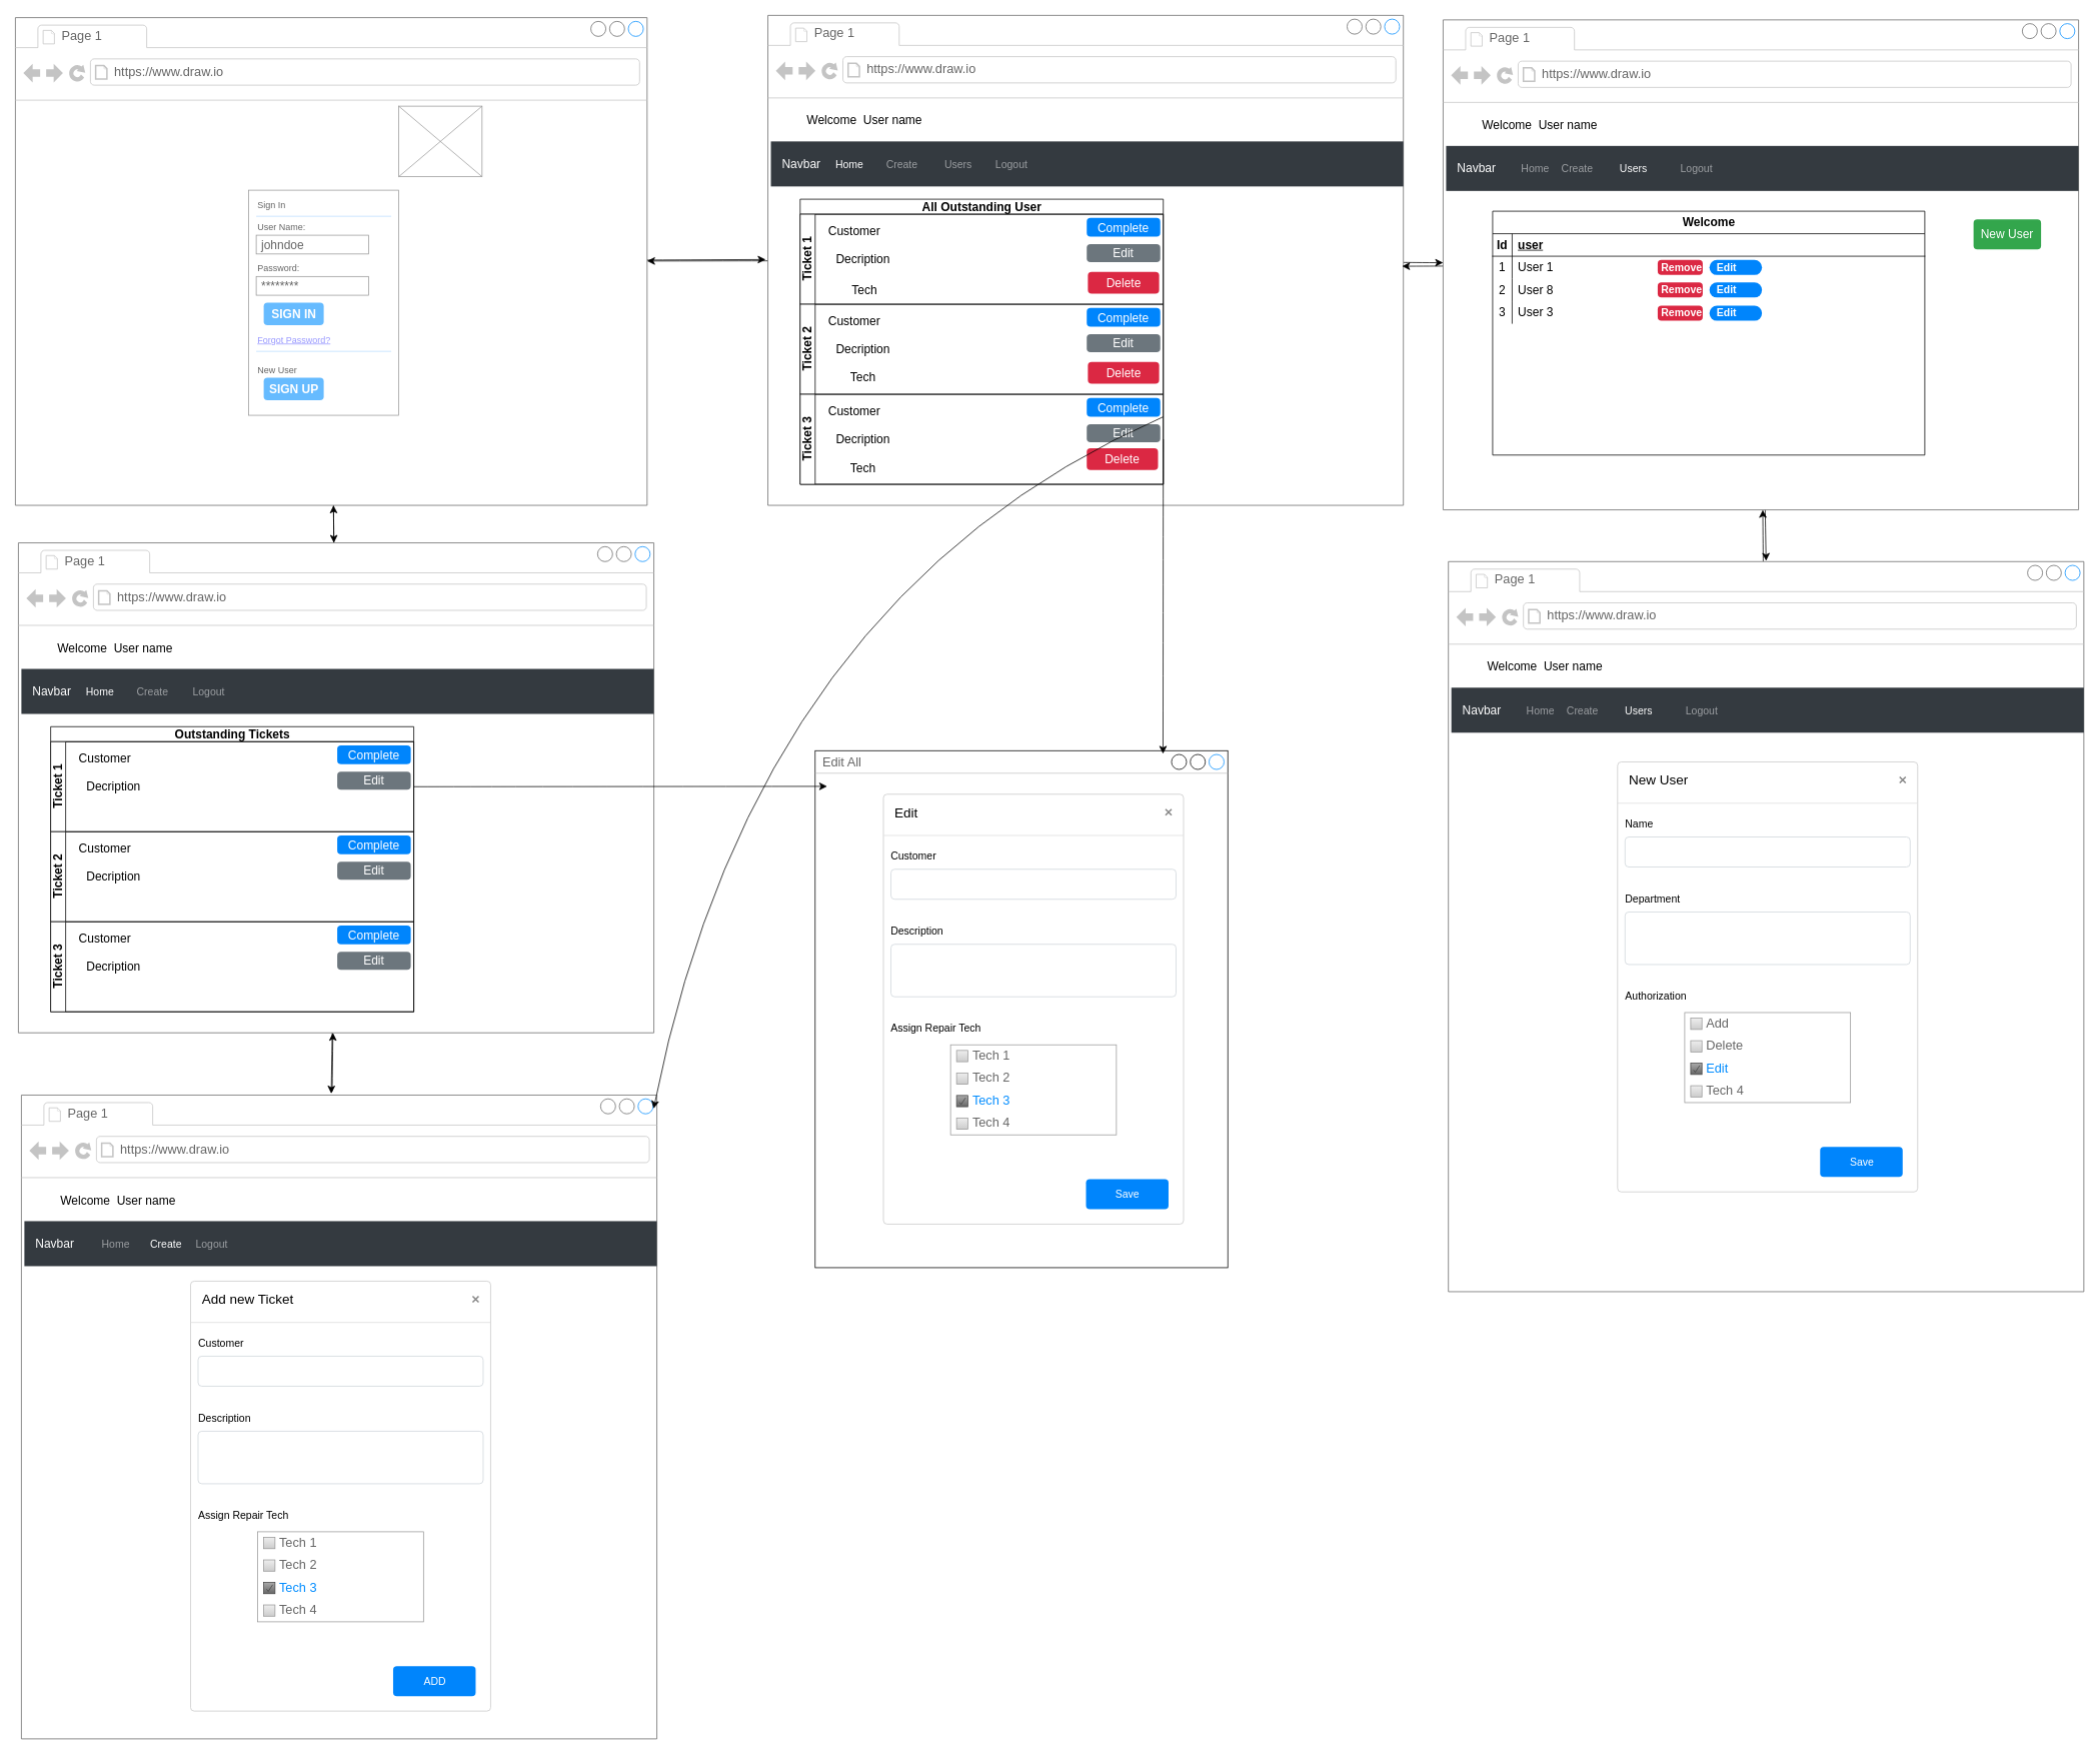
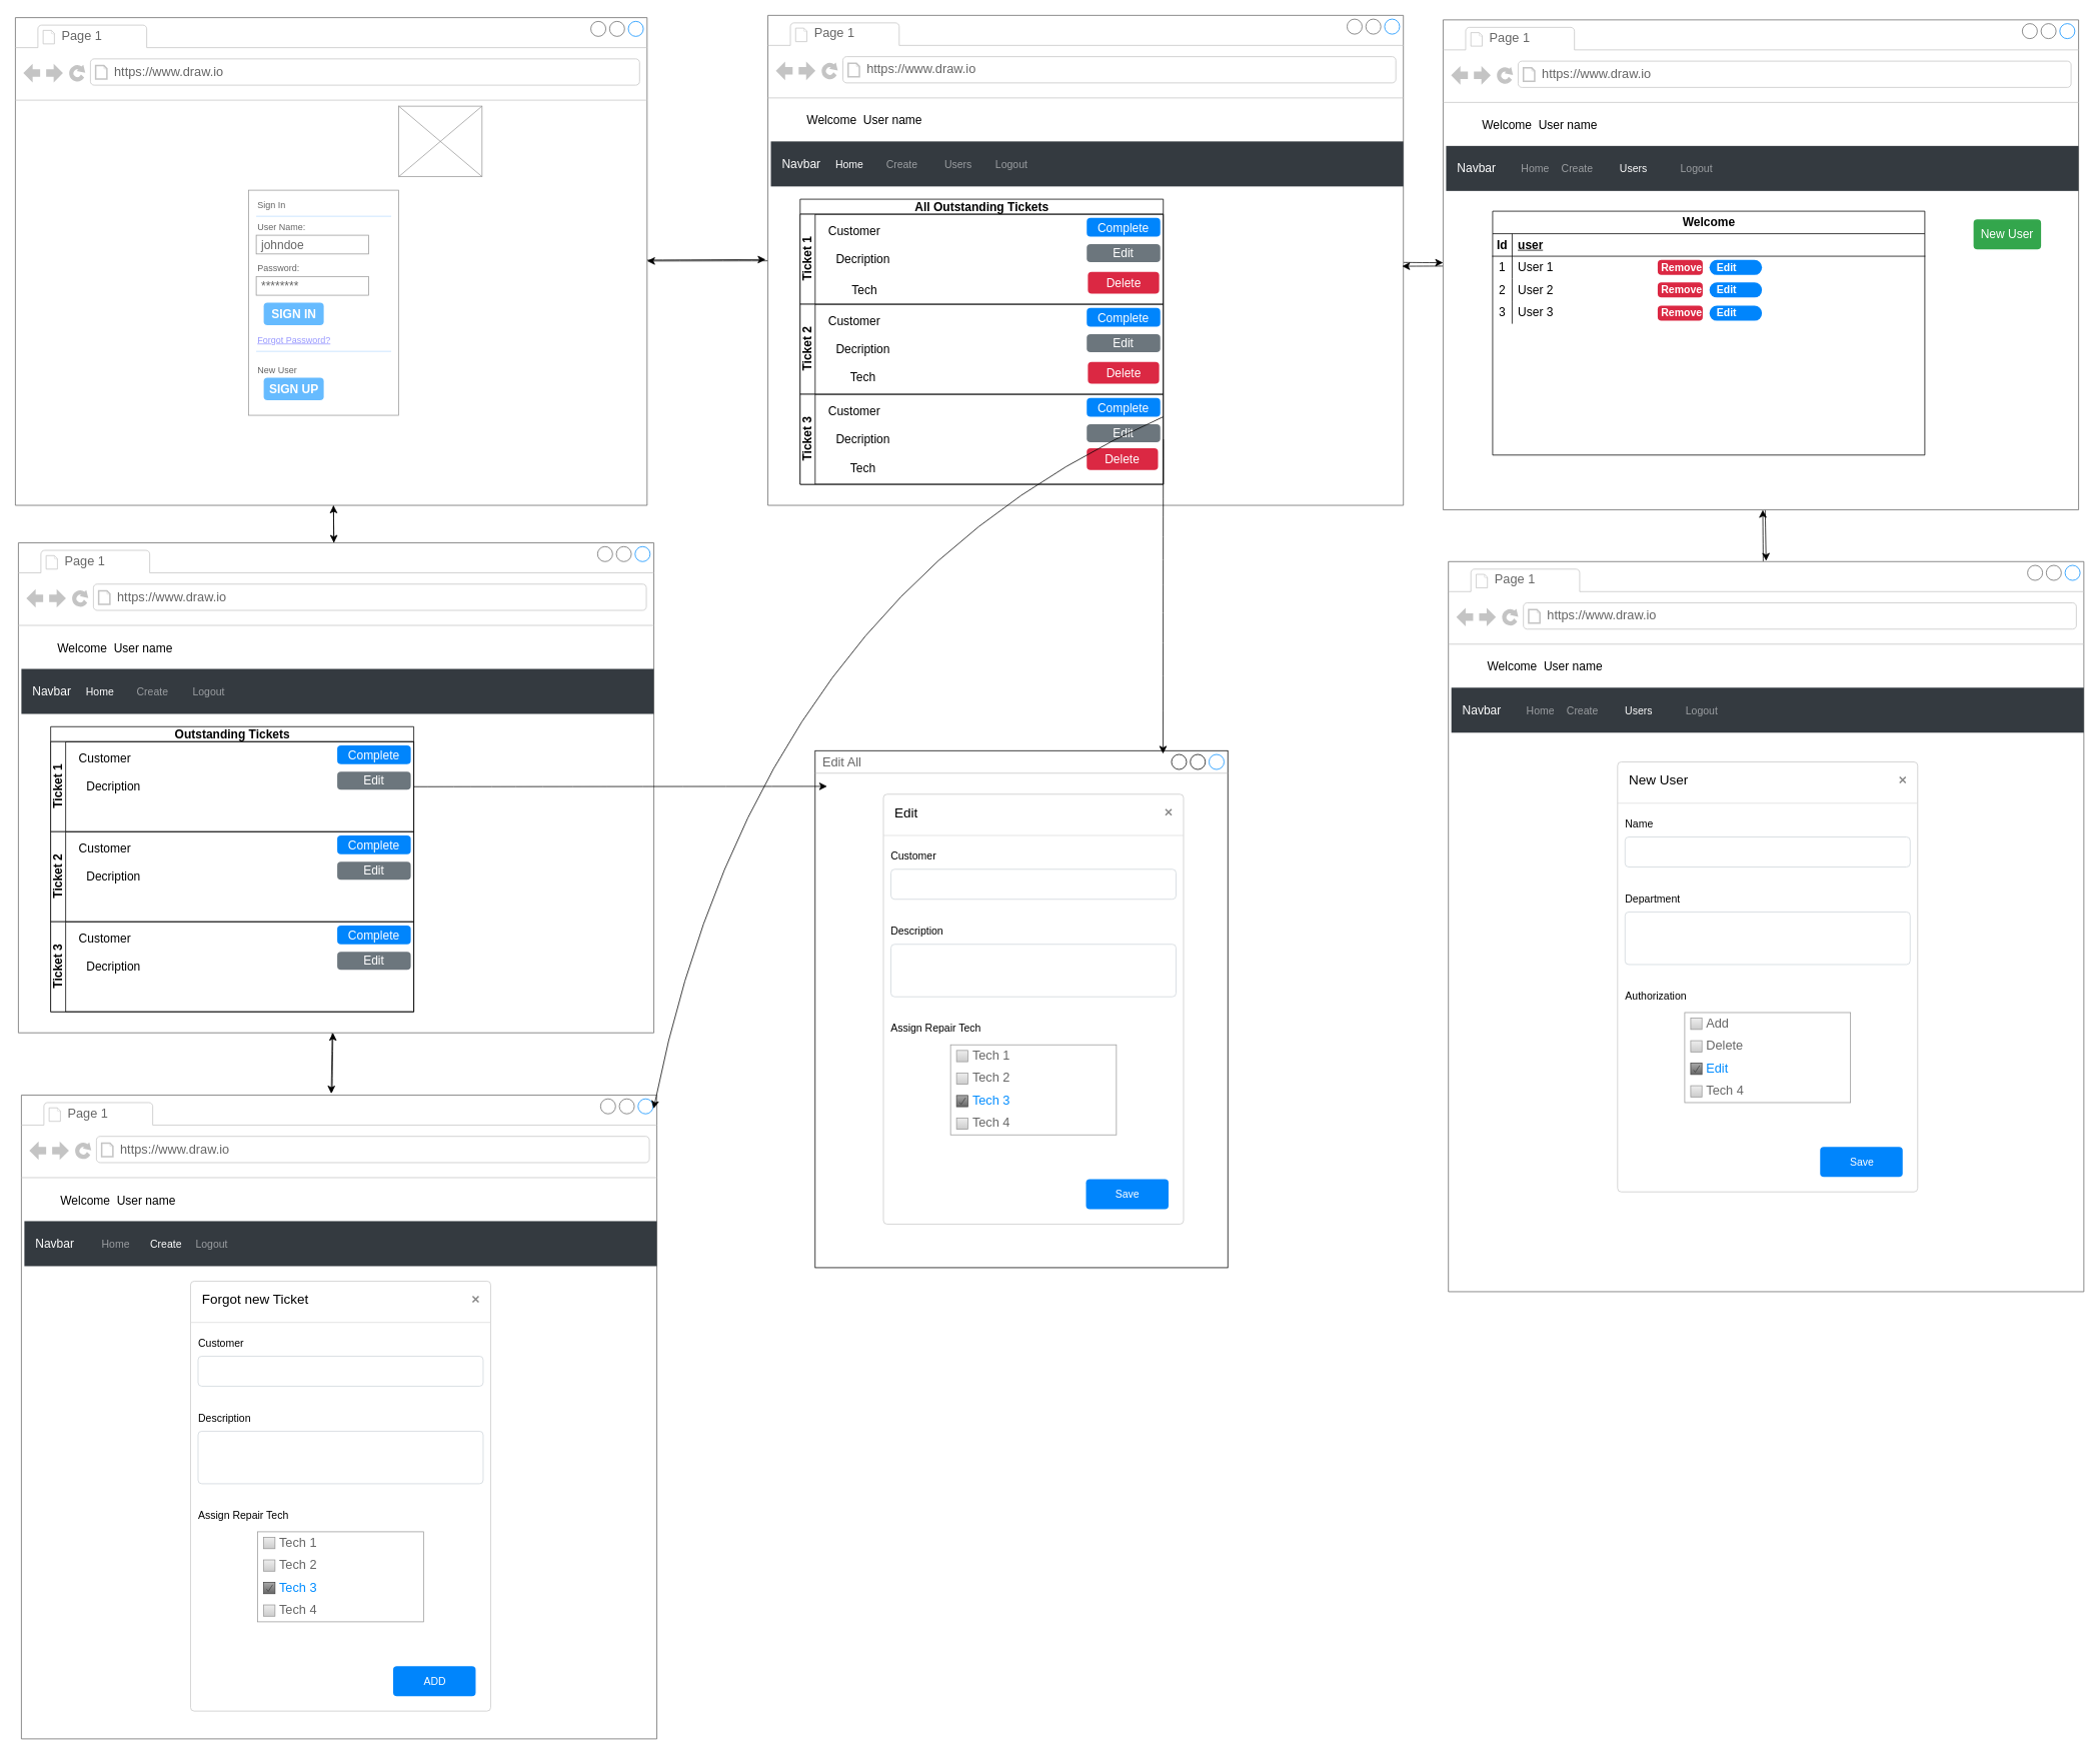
- <mxCell id="96" value="All Outstanding User" style="swimlane;childLayout=stackLayout;resizeParent=1;resizeParentMax=0;horizontal=1;startSize=20;horizontalStack=0;html=1;fontSize=16;" vertex="1" parent="87"><mxGeometry x="43" y="245" width="484" height="380" as="geometry" /></mxCell>
+ <mxCell id="96" value="All Outstanding Tickets" style="swimlane;childLayout=stackLayout;resizeParent=1;resizeParentMax=0;horizontal=1;startSize=20;horizontalStack=0;html=1;fontSize=16;" vertex="1" parent="87"><mxGeometry x="43" y="245" width="484" height="380" as="geometry" /></mxCell>
- <mxCell id="138" value="User 8" style="shape=partialRectangle;connectable=0;fillColor=none;top=0;left=0;bottom=0;right=0;align=left;spacingLeft=6;overflow=hidden;whiteSpace=wrap;html=1;fontSize=16;" vertex="1" parent="136"><mxGeometry x="25.984" width="550.016" height="30" as="geometry"><mxRectangle width="550.016" height="30" as="alternateBounds" /></mxGeometry></mxCell>
+ <mxCell id="138" value="User 2" style="shape=partialRectangle;connectable=0;fillColor=none;top=0;left=0;bottom=0;right=0;align=left;spacingLeft=6;overflow=hidden;whiteSpace=wrap;html=1;fontSize=16;" vertex="1" parent="136"><mxGeometry x="25.984" width="550.016" height="30" as="geometry"><mxRectangle width="550.016" height="30" as="alternateBounds" /></mxGeometry></mxCell>
- <mxCell id="55" value="Add new Ticket" style="html=1;shadow=0;dashed=0;shape=mxgraph.bootstrap.rrect;rSize=5;html=1;strokeColor=#C8C8C8;fillColor=#ffffff;whiteSpace=wrap;verticalAlign=top;align=left;fontSize=18;spacing=15;spacingTop=-5;" vertex="1" parent="47"><mxGeometry x="225.5" y="248" width="400" height="573" as="geometry" /></mxCell>
+ <mxCell id="55" value="Forgot new Ticket" style="html=1;shadow=0;dashed=0;shape=mxgraph.bootstrap.rrect;rSize=5;html=1;strokeColor=#C8C8C8;fillColor=#ffffff;whiteSpace=wrap;verticalAlign=top;align=left;fontSize=18;spacing=15;spacingTop=-5;" vertex="1" parent="47"><mxGeometry x="225.5" y="248" width="400" height="573" as="geometry" /></mxCell>
